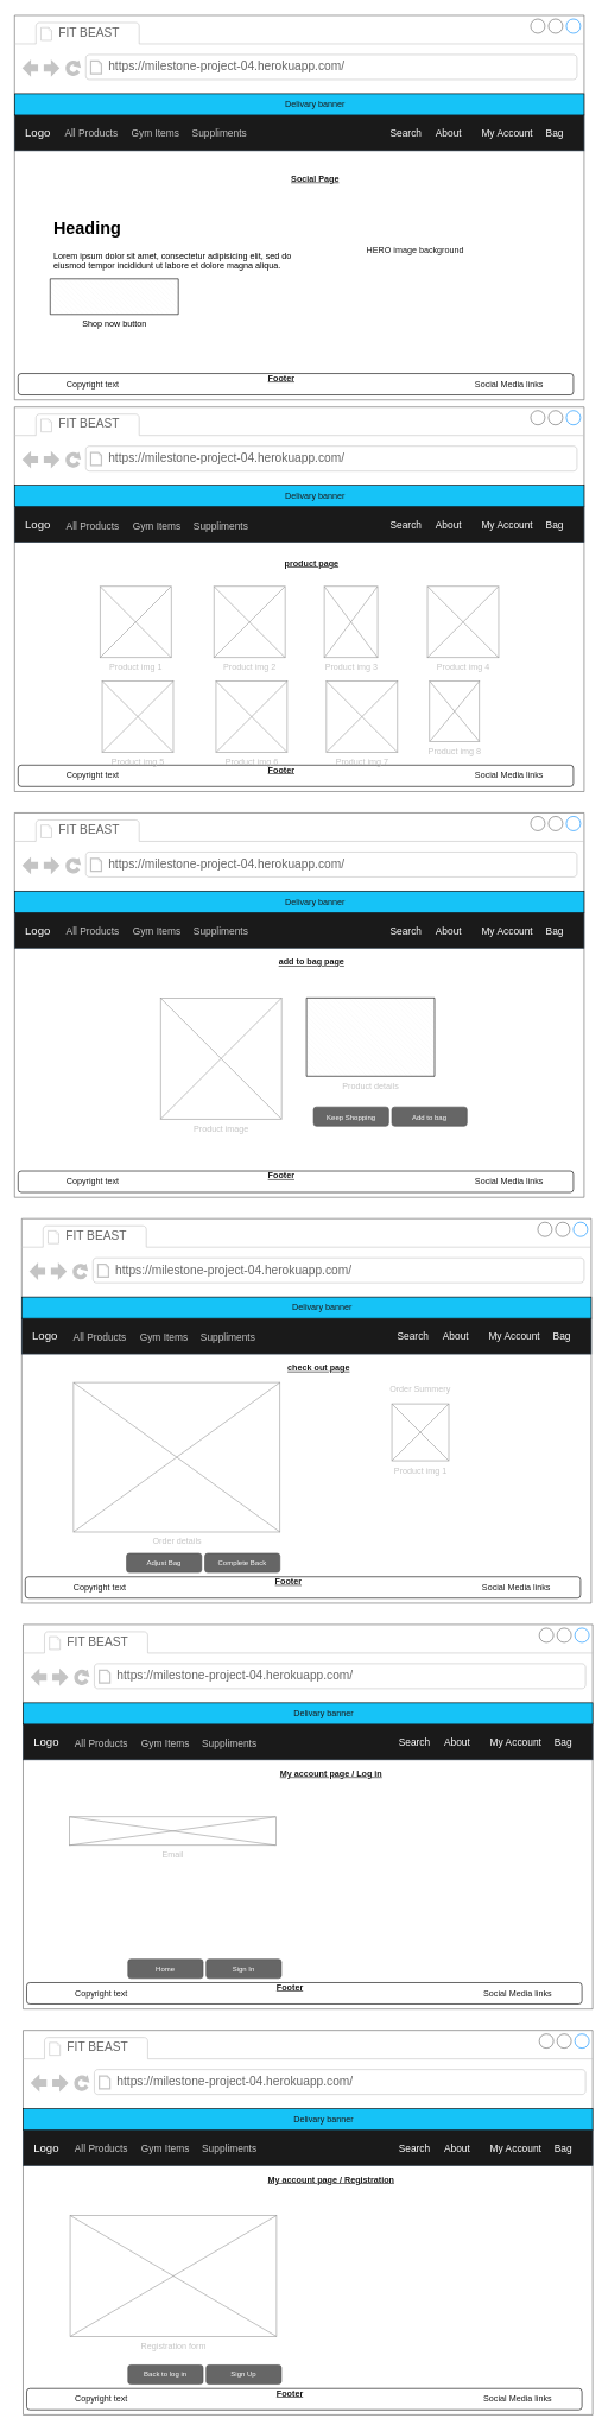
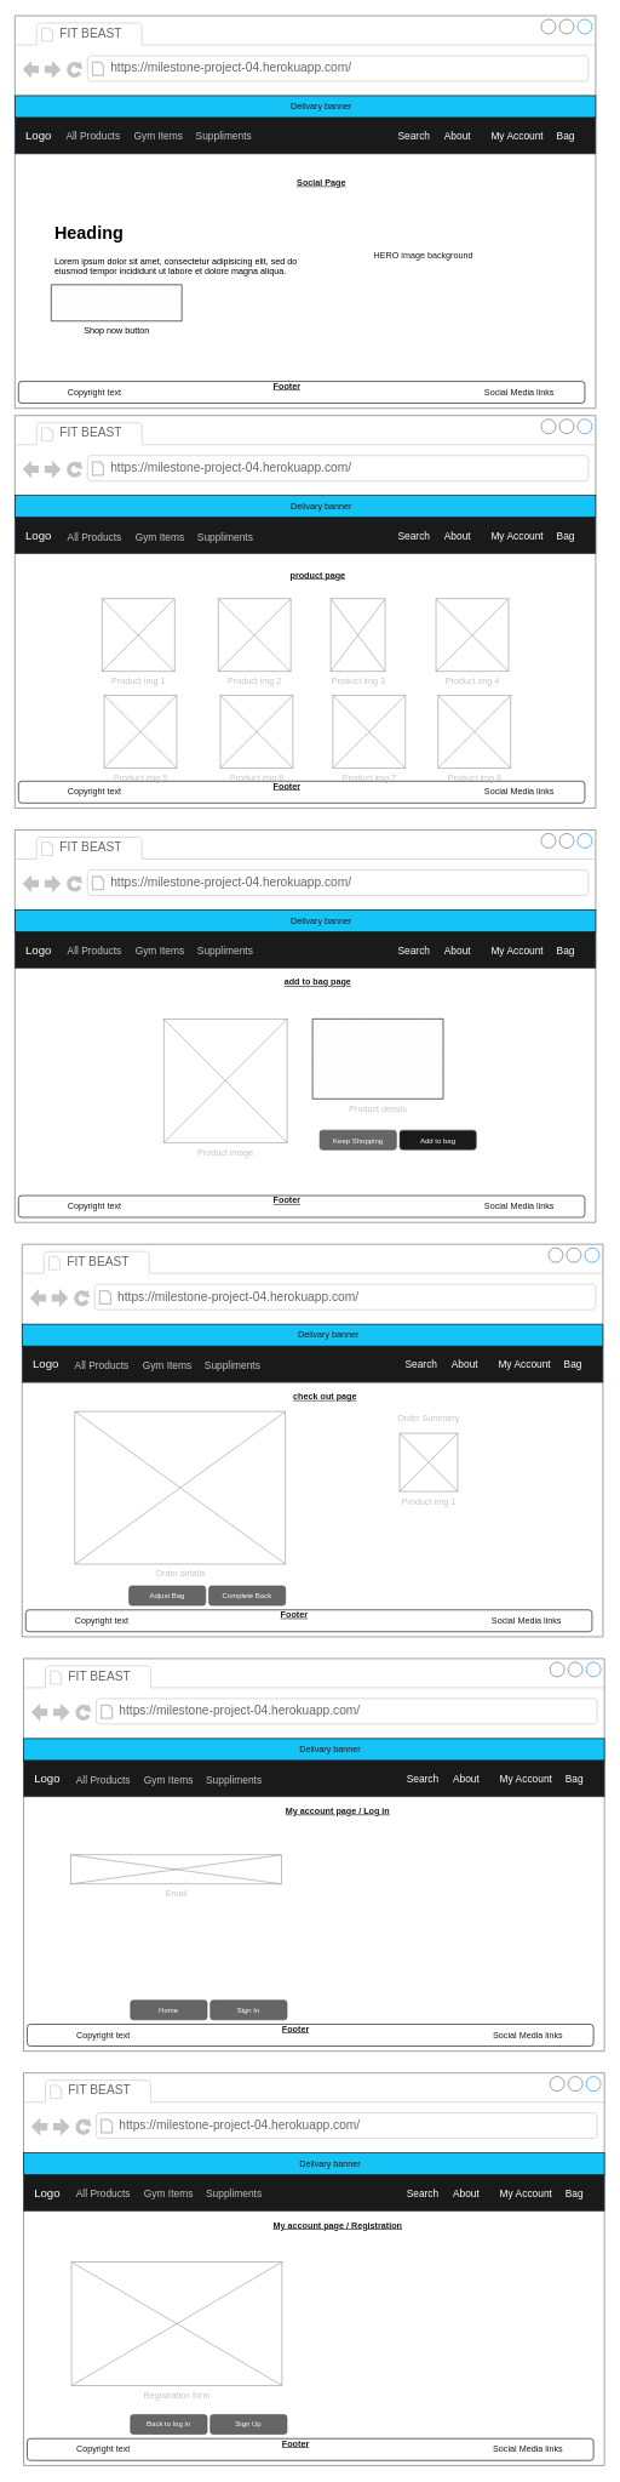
- <mxCell id="46" value="Product img 8" style="verticalLabelPosition=bottom;shadow=0;dashed=0;align=center;html=1;verticalAlign=top;strokeWidth=1;shape=mxgraph.mockup.graphics.simpleIcon;strokeColor=#999999;fontColor=#C4C4C4;" parent="23" vertex="1"><mxGeometry x="583" y="385" width="70" height="85" as="geometry" /></mxCell>
+ <mxCell id="46" value="Product img 8" style="verticalLabelPosition=bottom;shadow=0;dashed=0;align=center;html=1;verticalAlign=top;strokeWidth=1;shape=mxgraph.mockup.graphics.simpleIcon;strokeColor=#999999;fontColor=#C4C4C4;" parent="23" vertex="1"><mxGeometry x="583" y="385" width="100" height="100" as="geometry" /></mxCell>
- <mxCell id="67" value="Add to bag" style="rounded=1;html=1;shadow=0;dashed=0;whiteSpace=wrap;fontSize=10;fillColor=#666666;align=center;strokeColor=#4D4D4D;fontColor=#ffffff;" parent="49" vertex="1"><mxGeometry x="530" y="413.12" width="105.5" height="26.88" as="geometry" /></mxCell>
+ <mxCell id="67" value="Add to bag" style="rounded=1;html=1;shadow=0;dashed=0;whiteSpace=wrap;fontSize=10;fillColor=#1a1a1a;align=center;strokeColor=#4D4D4D;fontColor=#ffffff;" parent="49" vertex="1"><mxGeometry x="530" y="413.12" width="105.5" height="26.88" as="geometry" /></mxCell>
